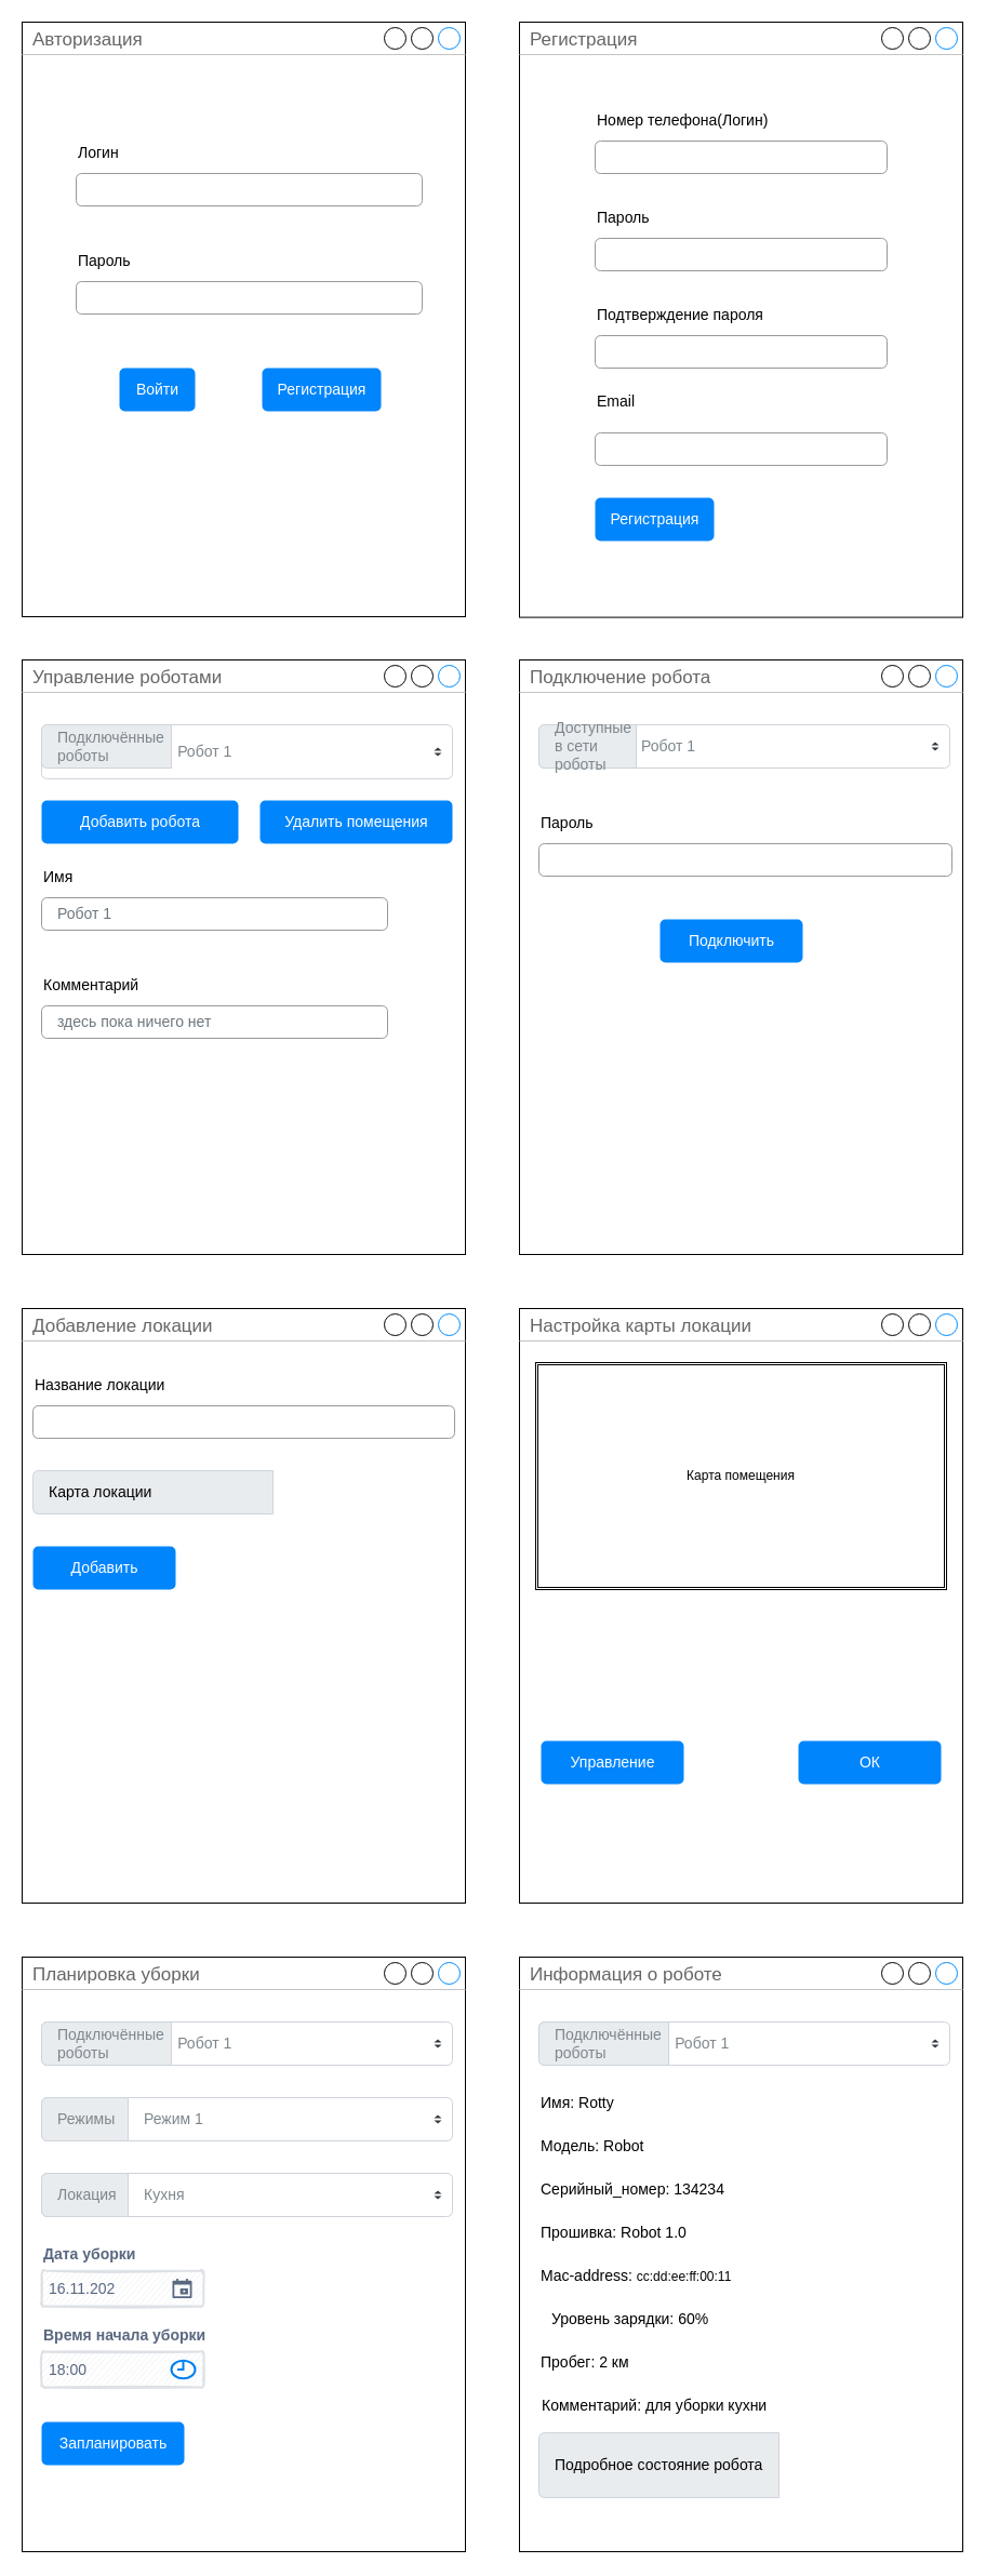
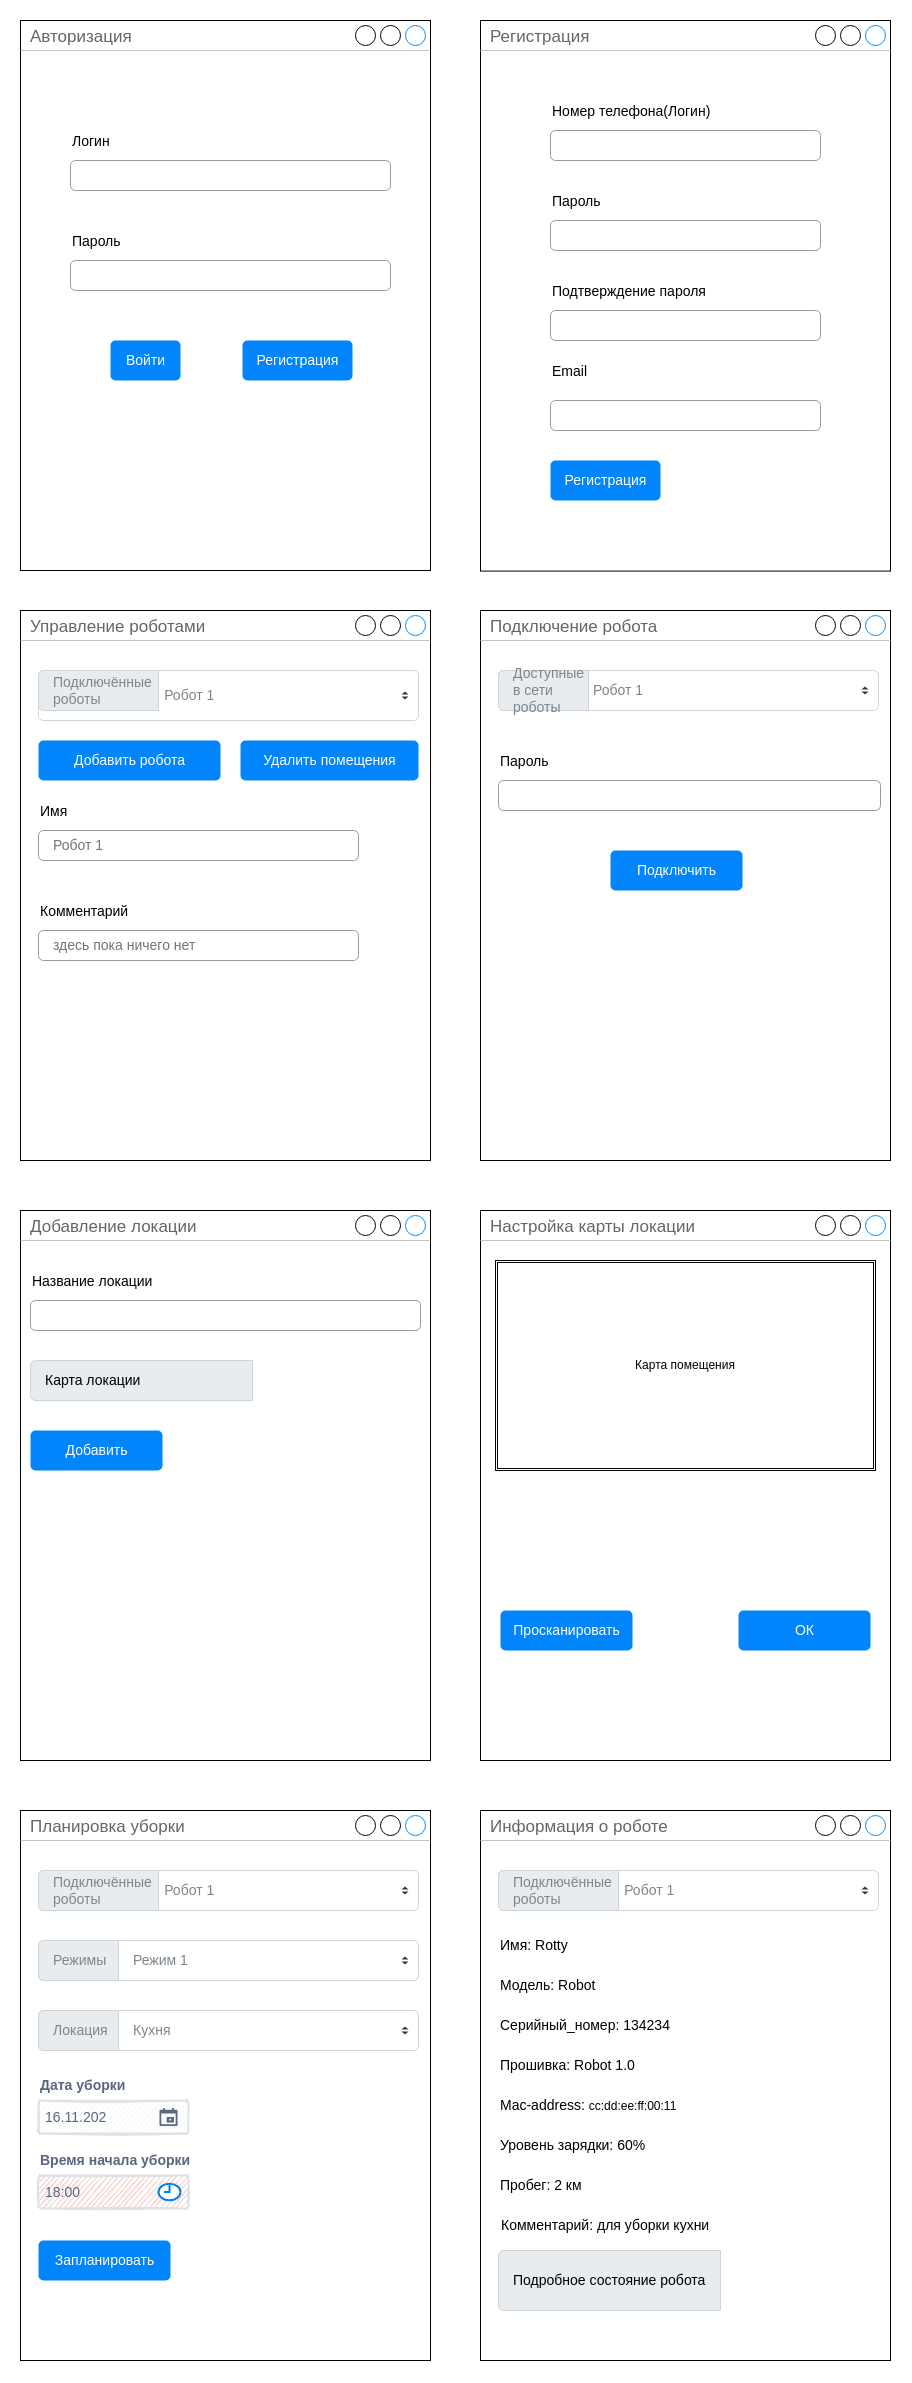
- <mxCell id="80" value="Управление" style="html=1;shadow=0;dashed=0;shape=mxgraph.bootstrap.rrect;rSize=5;fillColor=#0085FC;strokeColor=none;align=center;fontSize=14;fontColor=#FFFFFF;" vertex="1" parent="78"><mxGeometry x="20" y="400" width="132" height="40" as="geometry" /></mxCell>
+ <mxCell id="80" value="Просканировать" style="html=1;shadow=0;dashed=0;shape=mxgraph.bootstrap.rrect;rSize=5;fillColor=#0085FC;strokeColor=none;align=center;fontSize=14;fontColor=#FFFFFF;" vertex="1" parent="78"><mxGeometry x="20" y="400" width="132" height="40" as="geometry" /></mxCell>
- <mxCell id="68" value="&lt;span style=&quot;font-size: 14px;&quot;&gt;Уровень зарядки: 60%&lt;/span&gt;" style="text;html=1;strokeColor=none;fillColor=none;align=left;verticalAlign=middle;whiteSpace=wrap;rounded=0;" vertex="1" parent="57"><mxGeometry x="28" y="320" width="372" height="30" as="geometry" /></mxCell>
+ <mxCell id="68" value="&lt;span style=&quot;font-size: 14px;&quot;&gt;Уровень зарядки: 60%&lt;/span&gt;" style="text;html=1;strokeColor=none;fillColor=none;align=left;verticalAlign=middle;whiteSpace=wrap;rounded=0;" vertex="1" parent="57"><mxGeometry x="18" y="320" width="372" height="30" as="geometry" /></mxCell>
- <mxCell id="54" value="&lt;font style=&quot;font-size: 14px;&quot; face=&quot;Helvetica&quot;&gt;18:00&lt;/font&gt;" style="rounded=1;arcSize=9;fillColor=#F7F8F9;align=left;spacingLeft=5;strokeColor=#DEE1E6;html=1;strokeWidth=2;fontColor=#596780;fontSize=12;sketch=1;hachureGap=4;pointerEvents=0;fontFamily=Architects Daughter;fontSource=https%3A%2F%2Ffonts.googleapis.com%2Fcss%3Ffamily%3DArchitects%2BDaughter;" vertex="1" parent="36"><mxGeometry x="18" y="365" width="150" height="33" as="geometry" /></mxCell>
+ <mxCell id="54" value="&lt;font style=&quot;font-size: 14px;&quot; face=&quot;Helvetica&quot;&gt;18:00&lt;/font&gt;" style="rounded=1;arcSize=9;fillColor=#f8cecc;align=left;spacingLeft=5;strokeColor=#DEE1E6;html=1;strokeWidth=2;fontColor=#596780;fontSize=12;sketch=1;hachureGap=4;pointerEvents=0;fontFamily=Architects Daughter;fontSource=https%3A%2F%2Ffonts.googleapis.com%2Fcss%3Ffamily%3DArchitects%2BDaughter;" vertex="1" parent="36"><mxGeometry x="18" y="365" width="150" height="33" as="geometry" /></mxCell>
